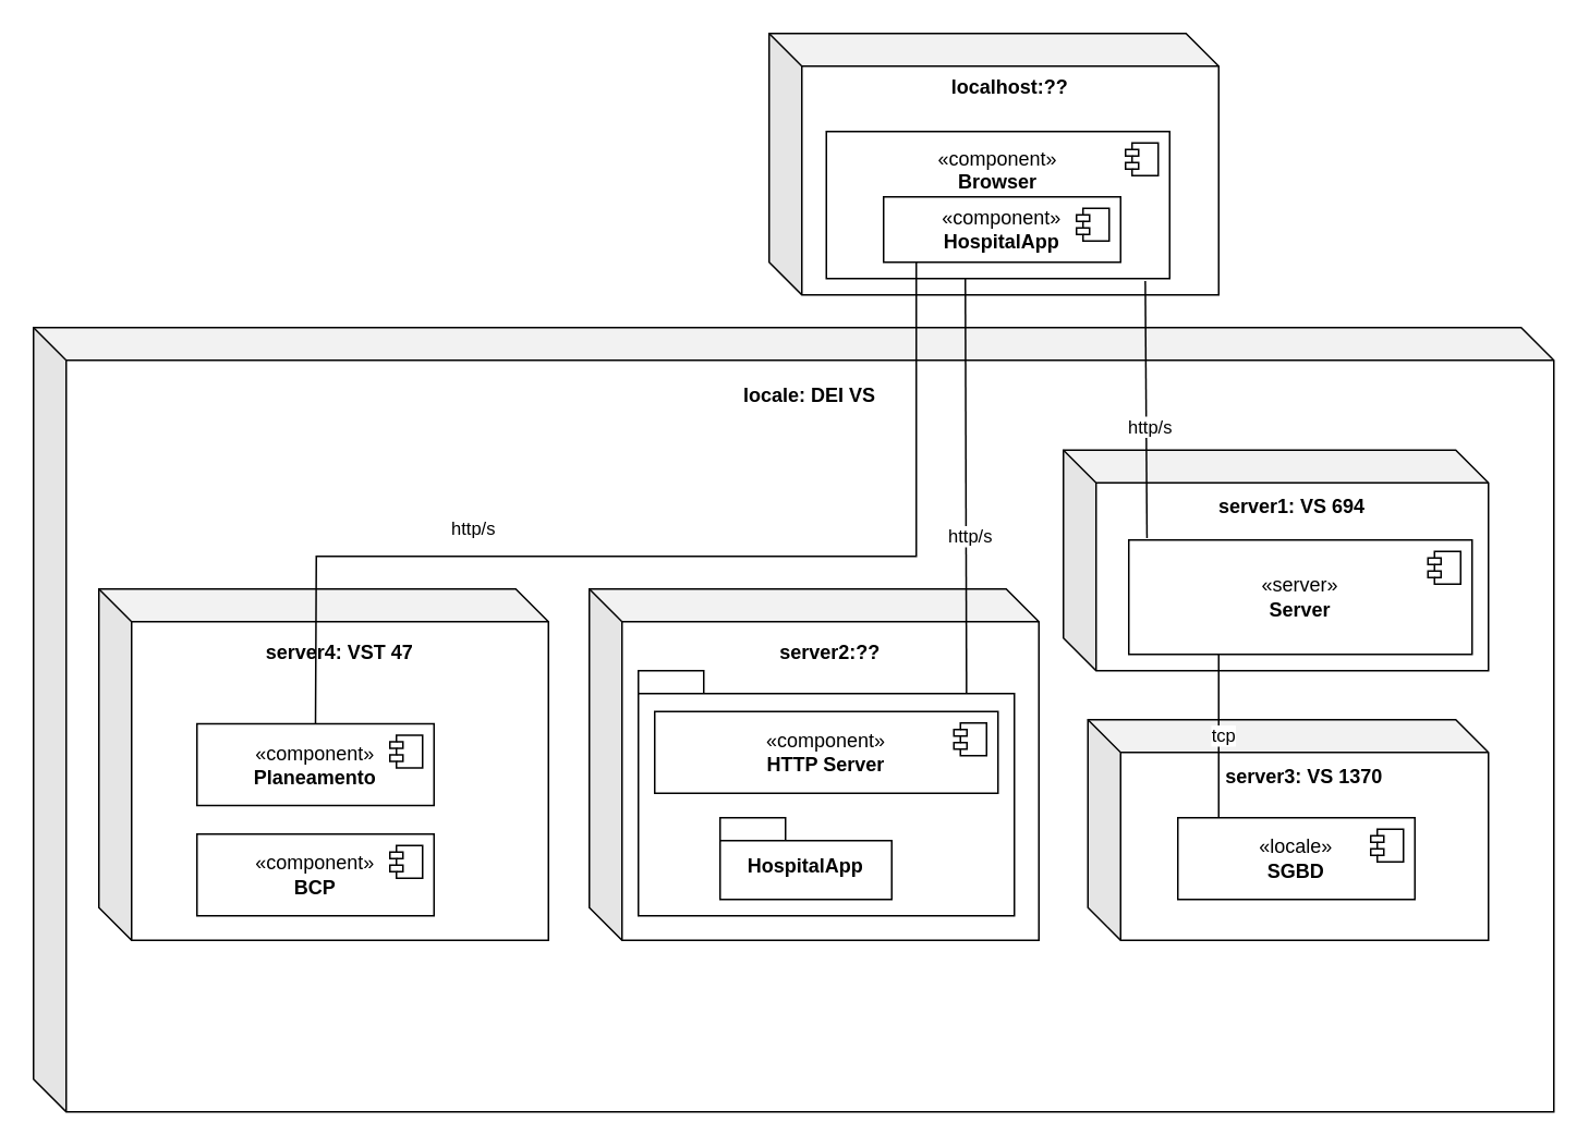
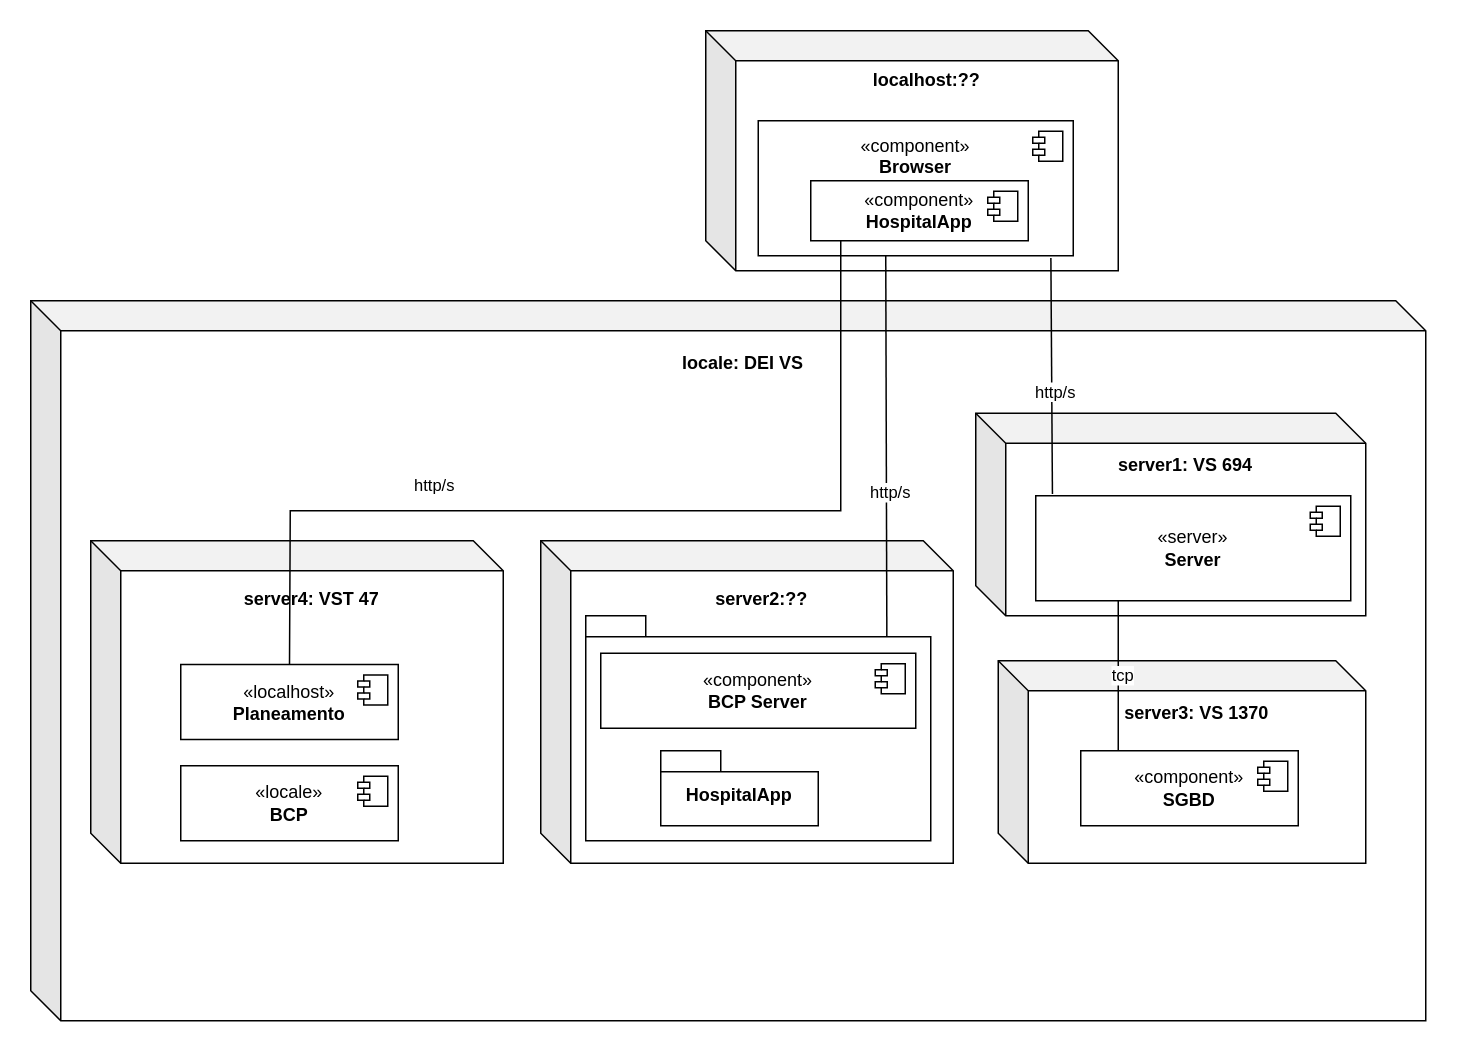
- <mxCell id="22" value="«component»&lt;br&gt;&lt;b&gt;HTTP Server&lt;/b&gt;" style="html=1;dropTarget=0;whiteSpace=wrap;" parent="1" vertex="1"><mxGeometry x="400" y="435" width="210" height="50" as="geometry" /></mxCell>
+ <mxCell id="22" value="«component»&lt;br&gt;&lt;b&gt;BCP Server&lt;/b&gt;" style="html=1;dropTarget=0;whiteSpace=wrap;" parent="1" vertex="1"><mxGeometry x="400" y="435" width="210" height="50" as="geometry" /></mxCell>
- <mxCell id="28" value="«component»&lt;br&gt;&lt;b&gt;Planeamento&lt;/b&gt;" style="html=1;dropTarget=0;whiteSpace=wrap;" parent="1" vertex="1"><mxGeometry x="120" y="442.5" width="145" height="50" as="geometry" /></mxCell>
+ <mxCell id="28" value="«localhost»&lt;br&gt;&lt;b&gt;Planeamento&lt;/b&gt;" style="html=1;dropTarget=0;whiteSpace=wrap;" parent="1" vertex="1"><mxGeometry x="120" y="442.5" width="145" height="50" as="geometry" /></mxCell>
- <mxCell id="18" value="«locale»&lt;br&gt;&lt;b&gt;SGBD&lt;/b&gt;" style="html=1;dropTarget=0;whiteSpace=wrap;" parent="1" vertex="1"><mxGeometry x="720" y="500" width="145" height="50" as="geometry" /></mxCell>
+ <mxCell id="18" value="«component»&lt;br&gt;&lt;b&gt;SGBD&lt;/b&gt;" style="html=1;dropTarget=0;whiteSpace=wrap;" parent="1" vertex="1"><mxGeometry x="720" y="500" width="145" height="50" as="geometry" /></mxCell>
- <mxCell id="26" value="«component»&lt;br&gt;&lt;b&gt;BCP&lt;/b&gt;" style="html=1;dropTarget=0;whiteSpace=wrap;" parent="1" vertex="1"><mxGeometry x="120" y="510" width="145" height="50" as="geometry" /></mxCell>
+ <mxCell id="26" value="«locale»&lt;br&gt;&lt;b&gt;BCP&lt;/b&gt;" style="html=1;dropTarget=0;whiteSpace=wrap;" parent="1" vertex="1"><mxGeometry x="120" y="510" width="145" height="50" as="geometry" /></mxCell>
